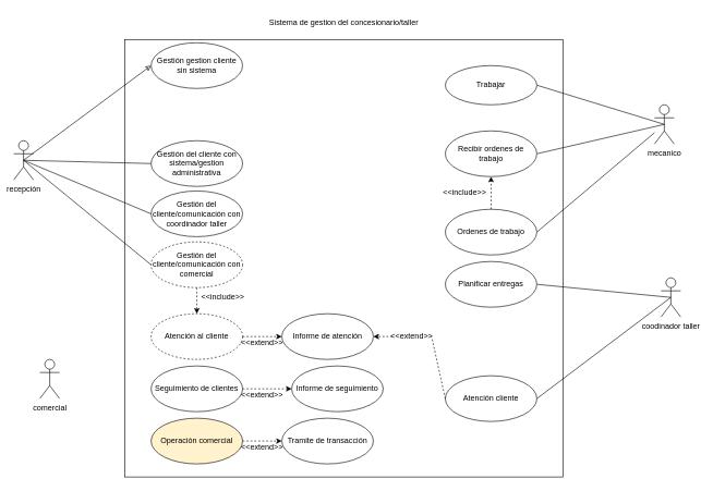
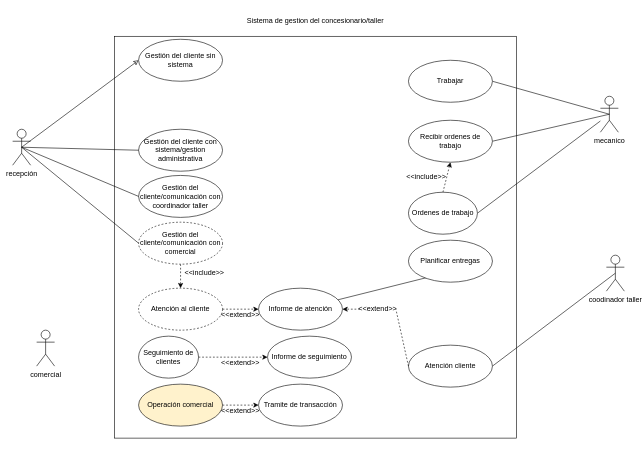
- <mxCell id="7" value="Gestión gestion cliente sin sistema" style="ellipse;whiteSpace=wrap;html=1;" vertex="1" parent="1"><mxGeometry x="230" y="65" width="140" height="70" as="geometry" /></mxCell>
+ <mxCell id="7" value="Gestión del cliente sin sistema" style="ellipse;whiteSpace=wrap;html=1;" vertex="1" parent="1"><mxGeometry x="230" y="65" width="140" height="70" as="geometry" /></mxCell>
- <mxCell id="39" value="Trabajar" style="ellipse;whiteSpace=wrap;html=1;" vertex="1" parent="1"><mxGeometry x="680" y="100" width="140" height="60" as="geometry" /></mxCell>
+ <mxCell id="39" value="Trabajar" style="ellipse;whiteSpace=wrap;html=1;" vertex="1" parent="1"><mxGeometry x="680" y="100" width="140" height="70" as="geometry" /></mxCell>
- <mxCell id="36" value="Ordenes de trabajo" style="ellipse;whiteSpace=wrap;html=1;" vertex="1" parent="1"><mxGeometry x="680" y="320" width="140" height="70" as="geometry" /></mxCell>
+ <mxCell id="36" value="Ordenes de trabajo" style="ellipse;whiteSpace=wrap;html=1;" vertex="1" parent="1"><mxGeometry x="680" y="320" width="115" height="70" as="geometry" /></mxCell>
- <mxCell id="32" style="edgeStyle=none;rounded=0;orthogonalLoop=1;jettySize=auto;html=1;exitX=1;exitY=0.5;exitDx=0;exitDy=0;entryX=0.5;entryY=0.5;entryDx=0;entryDy=0;entryPerimeter=0;endArrow=none;endFill=0;" edge="1" parent="1" source="33" target="6"><mxGeometry relative="1" as="geometry" /></mxCell>
+ <mxCell id="32" style="edgeStyle=none;rounded=0;orthogonalLoop=1;jettySize=auto;html=1;exitX=1;exitY=0.5;exitDx=0;exitDy=0;endArrow=none;endFill=0;" edge="1" parent="1" source="33" target="18"><mxGeometry relative="1" as="geometry" /></mxCell>
- <mxCell id="15" value="Seguimiento de clientes" style="ellipse;whiteSpace=wrap;html=1;" vertex="1" parent="1"><mxGeometry x="230" y="560" width="140" height="70" as="geometry" /></mxCell>
+ <mxCell id="15" value="Seguimiento de clientes" style="ellipse;whiteSpace=wrap;html=1;" vertex="1" parent="1"><mxGeometry x="230" y="560" width="100" height="70" as="geometry" /></mxCell>
